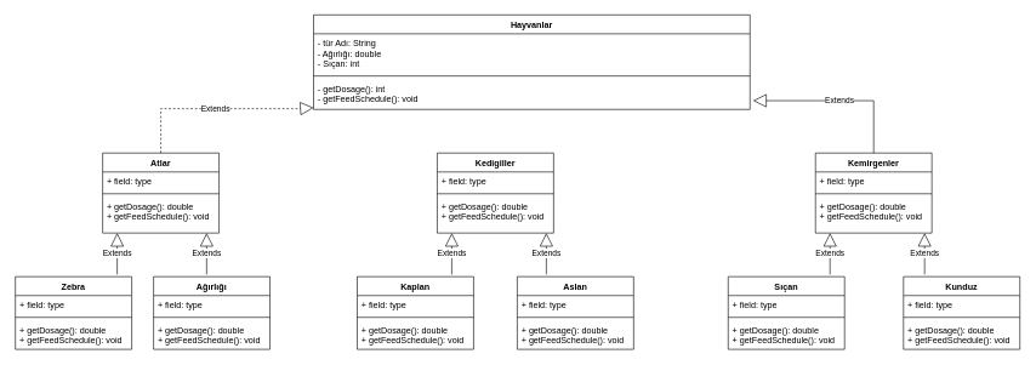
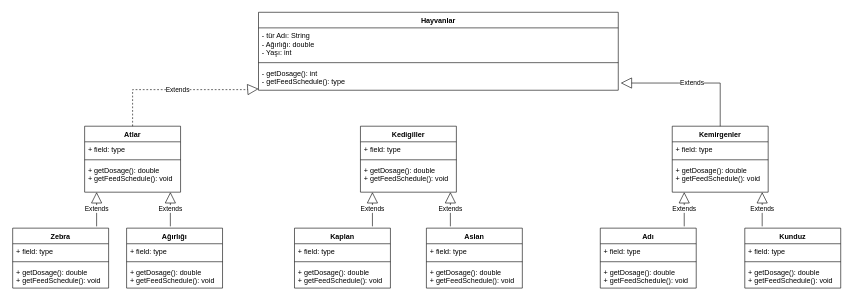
- <mxCell id="15" value="- tür Adı: String&#10;- Ağırlığı: double&#10;- Sıçan: int" style="text;strokeColor=none;fillColor=none;align=left;verticalAlign=top;spacingLeft=4;spacingRight=4;overflow=hidden;rotatable=0;points=[[0,0.5],[1,0.5]];portConstraint=eastwest;" parent="14" vertex="1"><mxGeometry y="26" width="600" height="54" as="geometry" /></mxCell>
+ <mxCell id="15" value="- tür Adı: String&#10;- Ağırlığı: double&#10;- Yaşı: int" style="text;strokeColor=none;fillColor=none;align=left;verticalAlign=top;spacingLeft=4;spacingRight=4;overflow=hidden;rotatable=0;points=[[0,0.5],[1,0.5]];portConstraint=eastwest;" parent="14" vertex="1"><mxGeometry y="26" width="600" height="54" as="geometry" /></mxCell>
- <mxCell id="17" value="- getDosage(): int&#10;- getFeedSchedule(): void" style="text;strokeColor=none;fillColor=none;align=left;verticalAlign=top;spacingLeft=4;spacingRight=4;overflow=hidden;rotatable=0;points=[[0,0.5],[1,0.5]];portConstraint=eastwest;" parent="14" vertex="1"><mxGeometry y="88" width="600" height="42" as="geometry" /></mxCell>
+ <mxCell id="17" value="- getDosage(): int&#10;- getFeedSchedule(): type" style="text;strokeColor=none;fillColor=none;align=left;verticalAlign=top;spacingLeft=4;spacingRight=4;overflow=hidden;rotatable=0;points=[[0,0.5],[1,0.5]];portConstraint=eastwest;" parent="14" vertex="1"><mxGeometry y="88" width="600" height="42" as="geometry" /></mxCell>
- <mxCell id="32" value="Sıçan" style="swimlane;fontStyle=1;align=center;verticalAlign=top;childLayout=stackLayout;horizontal=1;startSize=26;horizontalStack=0;resizeParent=1;resizeParentMax=0;resizeLast=0;collapsible=1;marginBottom=0;" parent="1" vertex="1"><mxGeometry x="1000" y="380" width="160" height="100" as="geometry" /></mxCell>
+ <mxCell id="32" value="Adı" style="swimlane;fontStyle=1;align=center;verticalAlign=top;childLayout=stackLayout;horizontal=1;startSize=26;horizontalStack=0;resizeParent=1;resizeParentMax=0;resizeLast=0;collapsible=1;marginBottom=0;" parent="1" vertex="1"><mxGeometry x="1000" y="380" width="160" height="100" as="geometry" /></mxCell>
